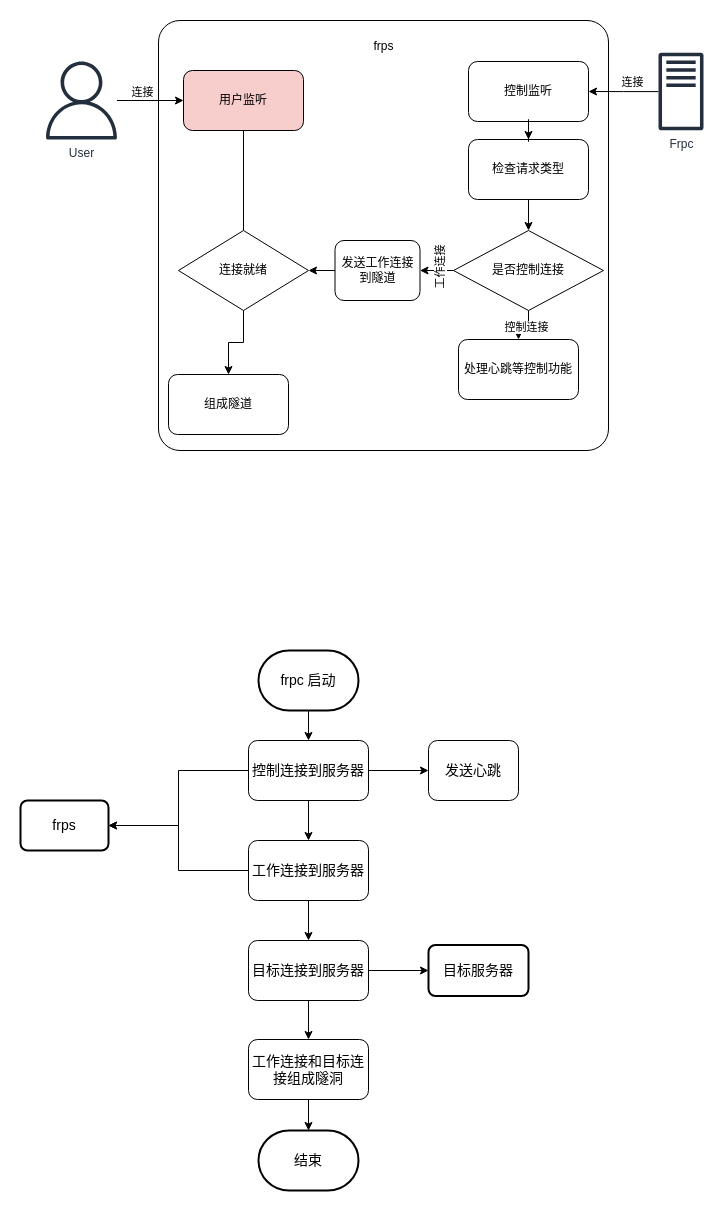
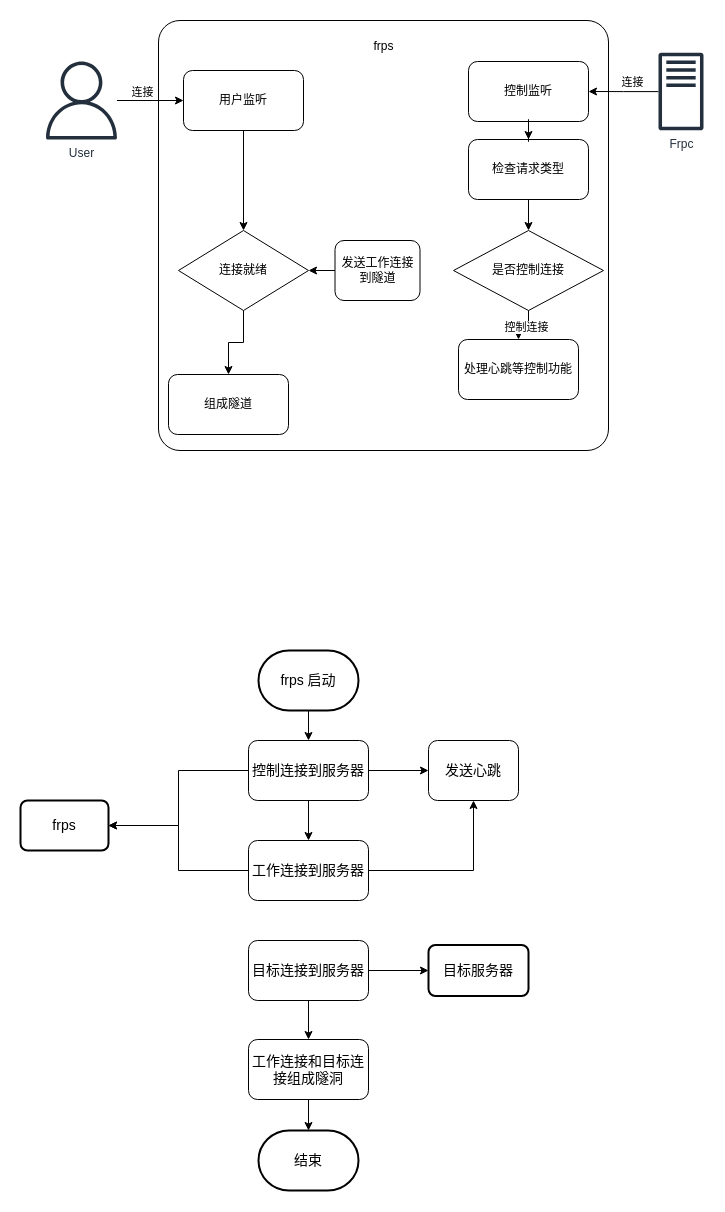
- <mxCell id="6" value="用户监听" style="rounded=1;whiteSpace=wrap;html=1;fillColor=#f8cecc;" parent="2" vertex="1"><mxGeometry x="141" y="50" width="120" height="60" as="geometry" /></mxCell>
+ <mxCell id="6" value="用户监听" style="rounded=1;whiteSpace=wrap;html=1;" parent="2" vertex="1"><mxGeometry x="141" y="50" width="120" height="60" as="geometry" /></mxCell>
- <mxCell id="10" style="edgeStyle=orthogonalEdgeStyle;rounded=0;orthogonalLoop=1;jettySize=auto;html=1;entryX=0.5;entryY=0;entryDx=0;entryDy=0;endArrow=none;" parent="2" source="6" target="9" edge="1"><mxGeometry relative="1" as="geometry" /></mxCell>
+ <mxCell id="10" style="edgeStyle=orthogonalEdgeStyle;rounded=0;orthogonalLoop=1;jettySize=auto;html=1;entryX=0.5;entryY=0;entryDx=0;entryDy=0;" parent="2" source="6" target="9" edge="1"><mxGeometry relative="1" as="geometry" /></mxCell>
- <mxCell id="21" style="edgeStyle=orthogonalEdgeStyle;rounded=0;orthogonalLoop=1;jettySize=auto;html=1;entryX=1;entryY=0.5;entryDx=0;entryDy=0;exitX=0;exitY=0.5;exitDx=0;exitDy=0;" parent="2" source="13" target="20" edge="1"><mxGeometry relative="1" as="geometry" /></mxCell>
- <mxCell id="22" value="工作连接" style="edgeLabel;align=center;verticalAlign=middle;resizable=0;points=[];rotation=270;direction=south;html=1;" parent="21" vertex="1" connectable="0"><mxGeometry x="0.061" y="-2" relative="1" as="geometry"><mxPoint x="4" as="offset" /></mxGeometry></mxCell>
- <mxCell id="42" value="frpc 启动" style="strokeWidth=2;html=1;shape=mxgraph.flowchart.terminator;whiteSpace=wrap;fontSize=14;" vertex="1" parent="1"><mxGeometry x="258" y="650" width="100" height="60" as="geometry" /></mxCell>
+ <mxCell id="42" value="frps 启动" style="strokeWidth=2;html=1;shape=mxgraph.flowchart.terminator;whiteSpace=wrap;fontSize=14;" vertex="1" parent="1"><mxGeometry x="258" y="650" width="100" height="60" as="geometry" /></mxCell>
- <mxCell id="34" value="" style="edgeStyle=orthogonalEdgeStyle;rounded=0;orthogonalLoop=1;jettySize=auto;html=1;fontSize=14;" edge="1" parent="1" source="35" target="38"><mxGeometry relative="1" as="geometry" /></mxCell>
+ <mxCell id="34" value="" style="edgeStyle=orthogonalEdgeStyle;rounded=0;orthogonalLoop=1;jettySize=auto;html=1;fontSize=14;" edge="1" parent="1" source="35" target="45"><mxGeometry relative="1" as="geometry" /></mxCell>
